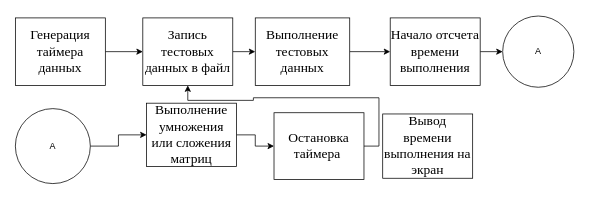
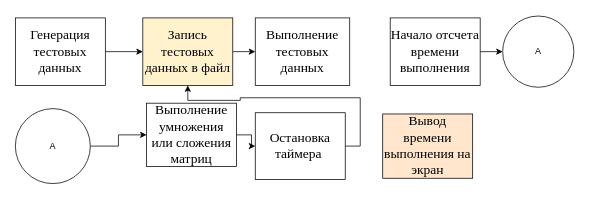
- <mxCell id="3" value="&lt;font style=&quot;font-size: 18px;&quot; face=&quot;Times New Roman&quot;&gt;Генерация таймера данных&lt;/font&gt;" style="rounded=0;whiteSpace=wrap;html=1;" parent="1" vertex="1"><mxGeometry x="20" y="23" width="120" height="90" as="geometry" /></mxCell>
+ <mxCell id="3" value="&lt;font style=&quot;font-size: 18px;&quot; face=&quot;Times New Roman&quot;&gt;Генерация тестовых данных&lt;/font&gt;" style="rounded=0;whiteSpace=wrap;html=1;" parent="1" vertex="1"><mxGeometry x="20" y="23" width="120" height="90" as="geometry" /></mxCell>
- <mxCell id="9" value="&lt;font style=&quot;font-size: 18px;&quot; face=&quot;Times New Roman&quot;&gt;Запись тестовых данных в файл&lt;/font&gt;" style="rounded=0;whiteSpace=wrap;html=1;" parent="1" vertex="1"><mxGeometry x="190" y="23" width="120" height="90" as="geometry" /></mxCell>
+ <mxCell id="9" value="&lt;font style=&quot;font-size: 18px;&quot; face=&quot;Times New Roman&quot;&gt;Запись тестовых данных в файл&lt;/font&gt;" style="rounded=0;whiteSpace=wrap;html=1;fillColor=#fff2cc;" parent="1" vertex="1"><mxGeometry x="190" y="23" width="120" height="90" as="geometry" /></mxCell>
- <mxCell id="6" style="edgeStyle=orthogonalEdgeStyle;rounded=0;orthogonalLoop=1;jettySize=auto;html=1;exitX=1;exitY=0.5;exitDx=0;exitDy=0;" parent="1" source="7" target="11" edge="1"><mxGeometry relative="1" as="geometry" /></mxCell>
- <mxCell id="14" value="&lt;font style=&quot;font-size: 18px;&quot; face=&quot;Times New Roman&quot;&gt;Остановка таймера&amp;nbsp;&lt;/font&gt;" style="rounded=0;whiteSpace=wrap;html=1;" parent="1" vertex="1"><mxGeometry x="365" y="149.5" width="120" height="89" as="geometry" /></mxCell>
+ <mxCell id="14" value="&lt;font style=&quot;font-size: 18px;&quot; face=&quot;Times New Roman&quot;&gt;Остановка таймера&amp;nbsp;&lt;/font&gt;" style="rounded=0;whiteSpace=wrap;html=1;" parent="1" vertex="1"><mxGeometry x="340" y="149.5" width="120" height="89" as="geometry" /></mxCell>
- <mxCell id="12" value="&lt;font style=&quot;font-size: 18px;&quot; face=&quot;Times New Roman&quot;&gt;Вывод времени выполнения на экран&lt;/font&gt;" style="rounded=0;whiteSpace=wrap;html=1;" parent="1" vertex="1"><mxGeometry x="510" y="151.13" width="120" height="85.75" as="geometry" /></mxCell>
+ <mxCell id="12" value="&lt;font style=&quot;font-size: 18px;&quot; face=&quot;Times New Roman&quot;&gt;Вывод времени выполнения на экран&lt;/font&gt;" style="rounded=0;whiteSpace=wrap;html=1;fillColor=#ffe6cc;" parent="1" vertex="1"><mxGeometry x="510" y="151.13" width="120" height="85.75" as="geometry" /></mxCell>
